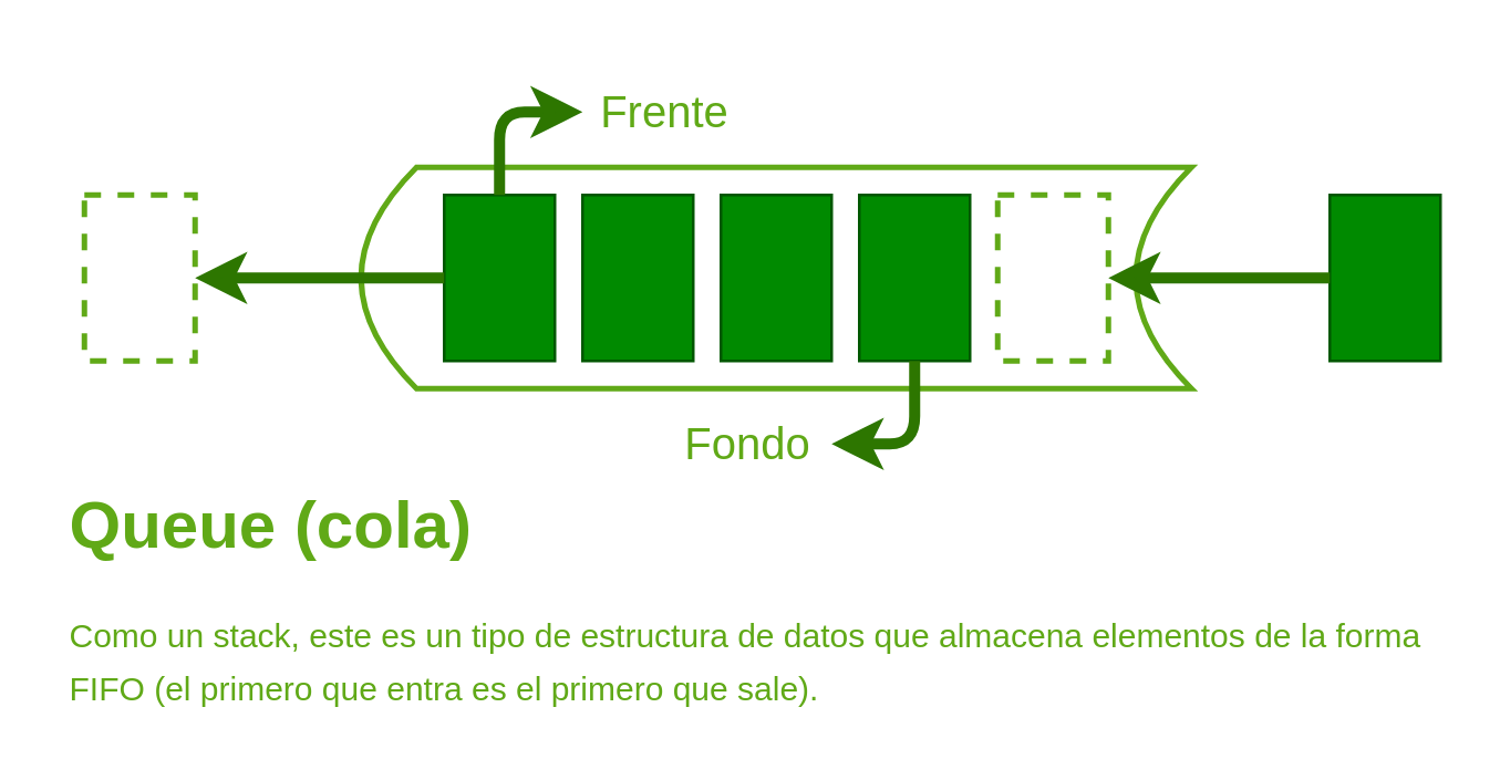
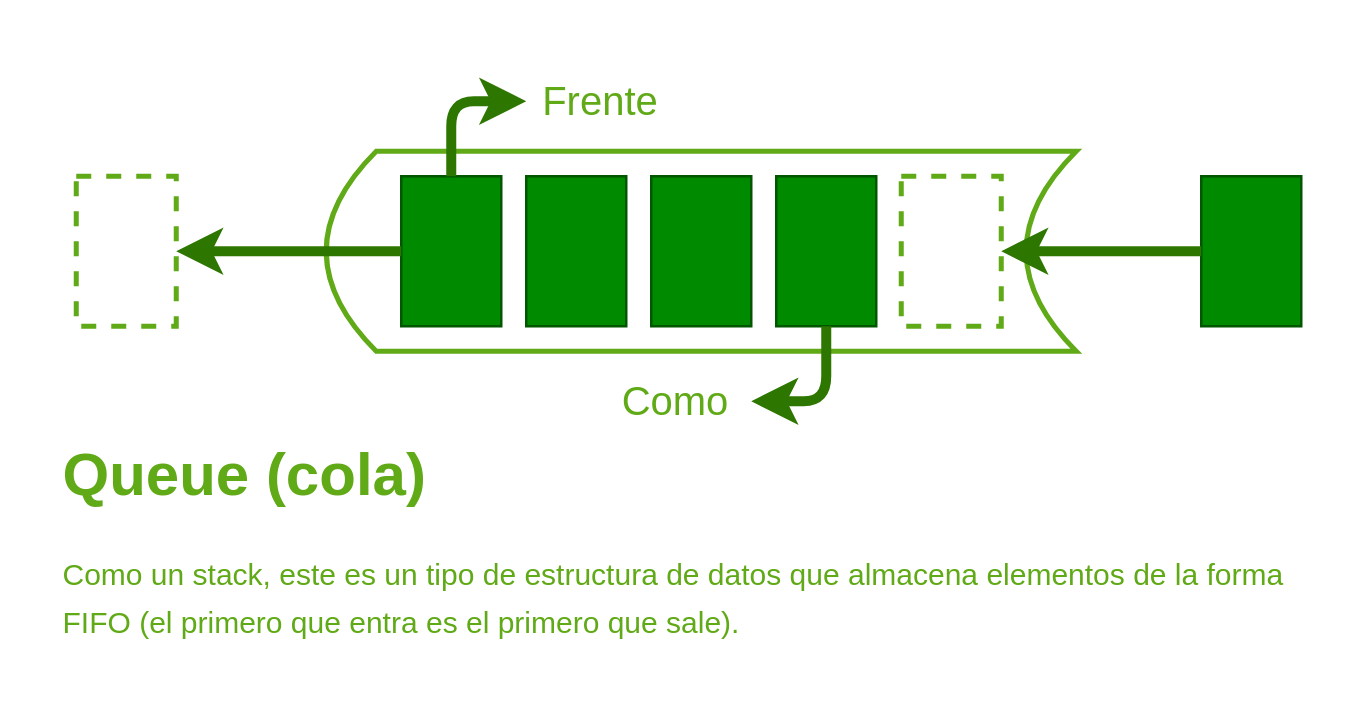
- <mxCell id="14" value="Fondo" style="text;html=1;strokeColor=none;fillColor=none;align=center;verticalAlign=middle;whiteSpace=wrap;rounded=0;fontSize=16;fontColor=#60A917;" parent="1" vertex="1"><mxGeometry x="240" y="140" width="60" height="40" as="geometry" /></mxCell>
+ <mxCell id="14" value="Como" style="text;html=1;strokeColor=none;fillColor=none;align=center;verticalAlign=middle;whiteSpace=wrap;rounded=0;fontSize=16;fontColor=#60A917;" parent="1" vertex="1"><mxGeometry x="240" y="140" width="60" height="40" as="geometry" /></mxCell>
